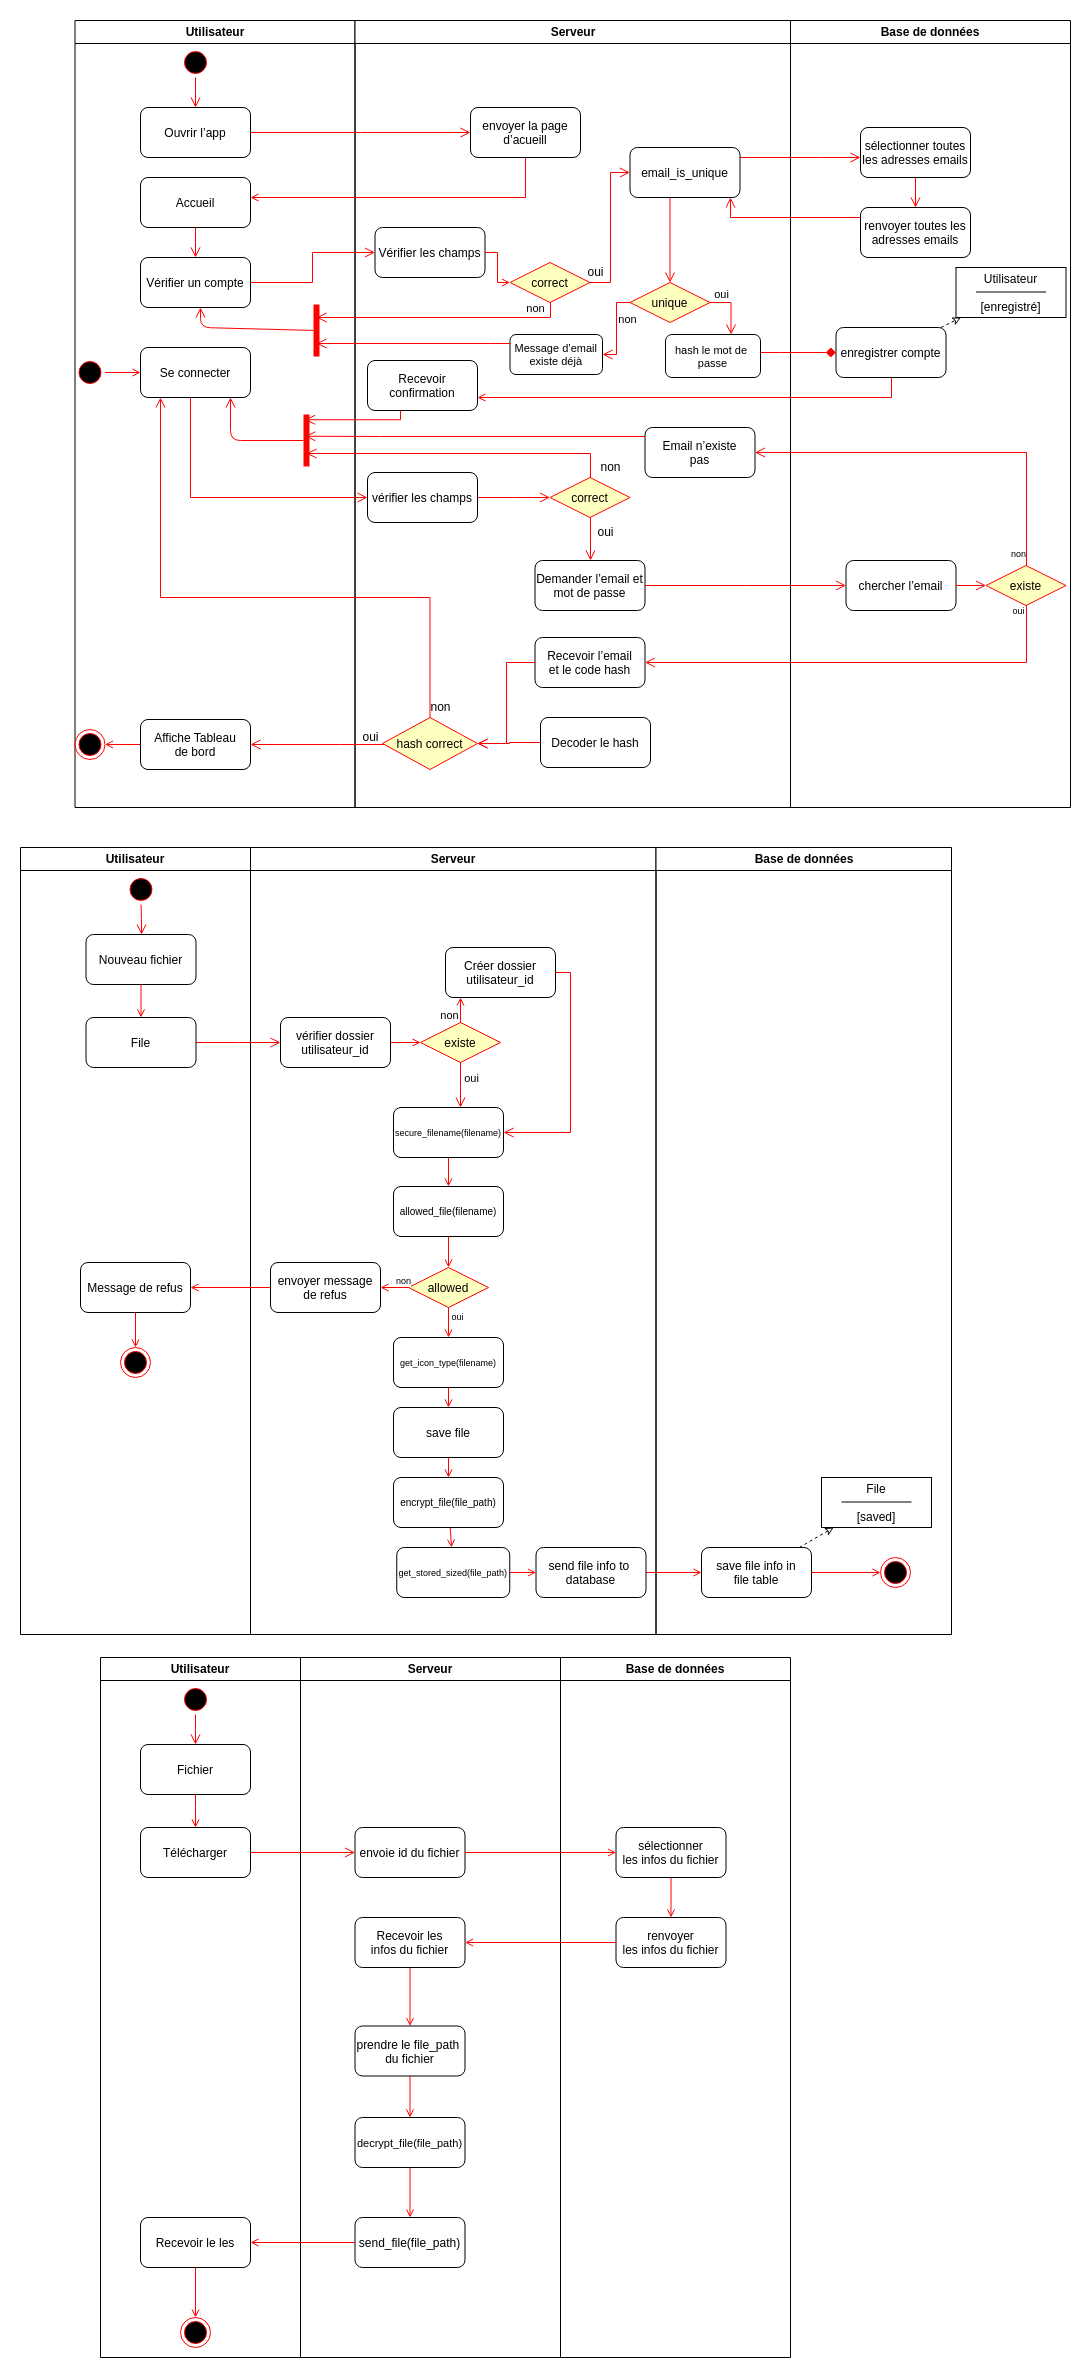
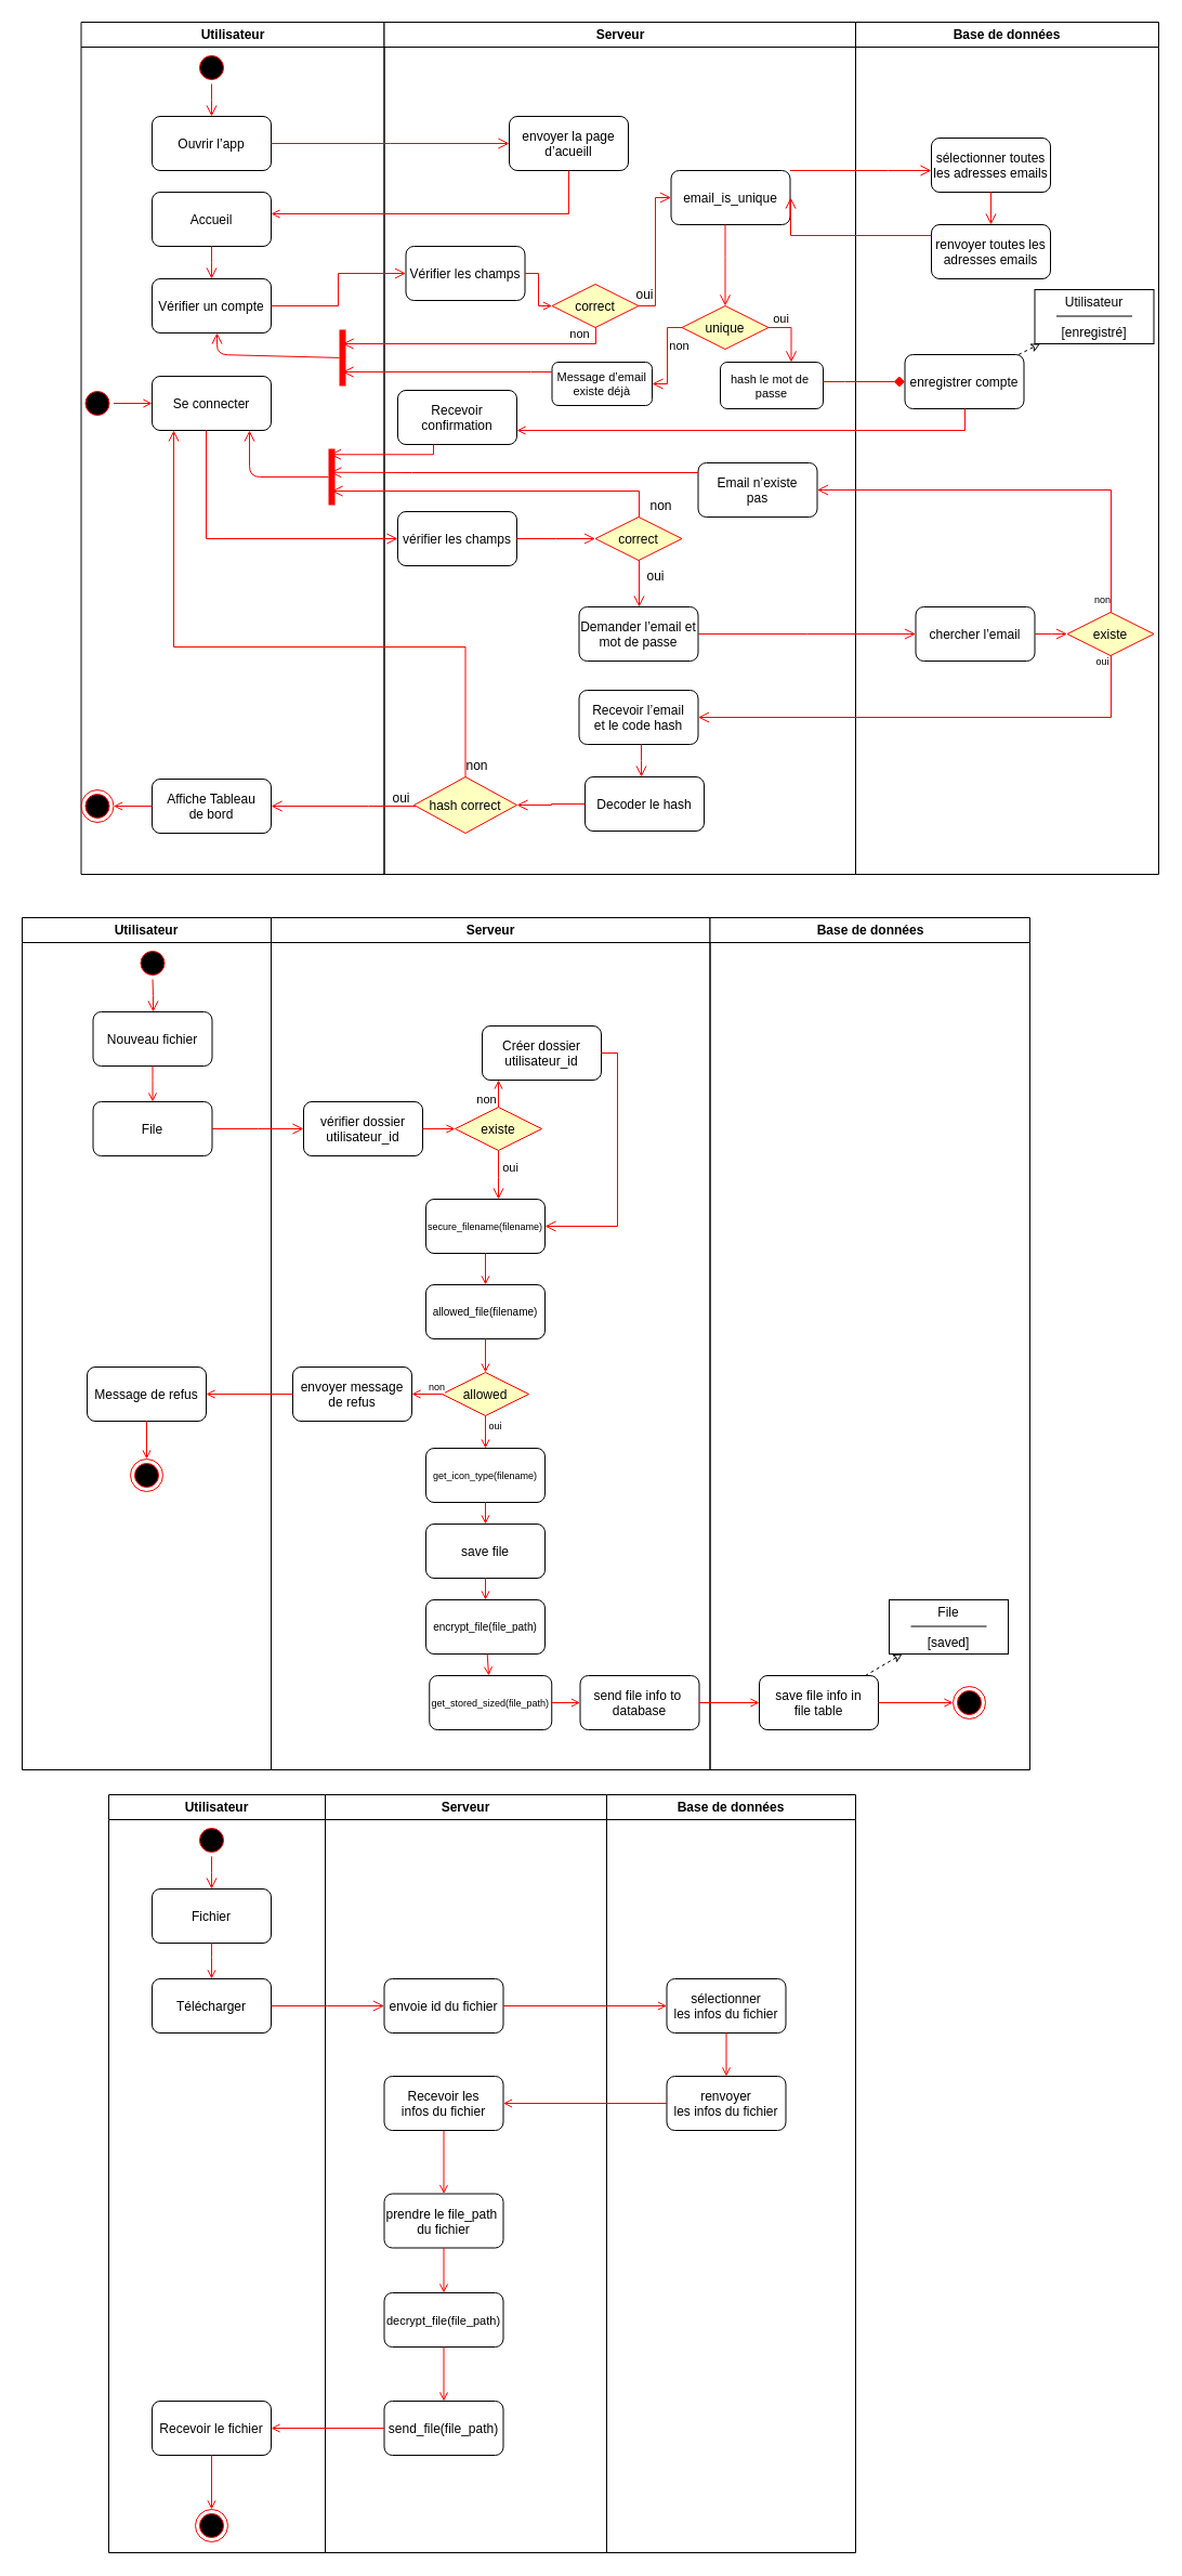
- <mxCell id="39" value="email_is_unique" style="rounded=1;" vertex="1" parent="15"><mxGeometry x="275" y="127" width="110" height="50" as="geometry" /></mxCell>
+ <mxCell id="39" value="email_is_unique" style="rounded=1;" vertex="1" parent="15"><mxGeometry x="265" y="137" width="110" height="50" as="geometry" /></mxCell>
- <mxCell id="32" value="" style="edgeStyle=elbowEdgeStyle;elbow=horizontal;verticalAlign=bottom;endArrow=open;endSize=8;strokeColor=#FF0000;endFill=1;rounded=0;" edge="1" parent="15" source="30" target="33"><mxGeometry x="-119.5" y="427" as="geometry"><mxPoint x="660" y="560" as="targetPoint" /><mxPoint x="660" y="534.75" as="sourcePoint" /></mxGeometry></mxCell>
+ <mxCell id="32" value="" style="edgeStyle=elbowEdgeStyle;elbow=horizontal;verticalAlign=bottom;endArrow=open;endSize=8;strokeColor=#FF0000;endFill=1;rounded=0" edge="1" parent="15" source="30" target="31"><mxGeometry x="-119.5" y="427" as="geometry"><mxPoint x="660" y="560" as="targetPoint" /><mxPoint x="660" y="534.75" as="sourcePoint" /></mxGeometry></mxCell>
- <mxCell id="132" value="Recevoir le les" style="rounded=1;" vertex="1" parent="126"><mxGeometry x="40" y="560" width="110" height="50" as="geometry" /></mxCell>
+ <mxCell id="132" value="Recevoir le fichier" style="rounded=1;" vertex="1" parent="126"><mxGeometry x="40" y="560" width="110" height="50" as="geometry" /></mxCell>
